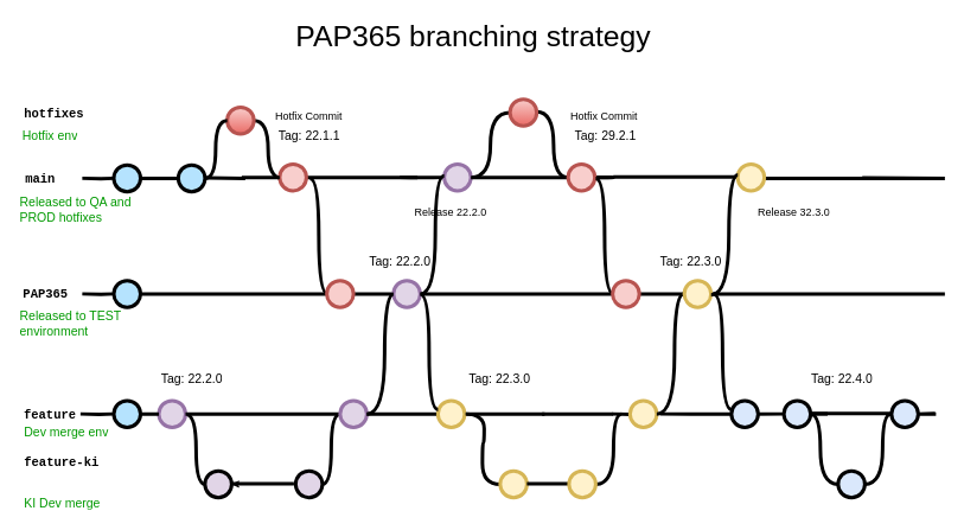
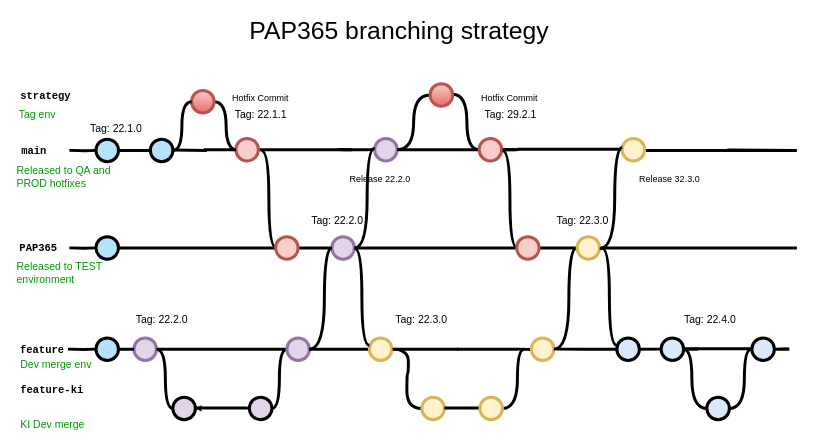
- <mxCell id="50" value="hotfixes" style="text;html=1;strokeColor=none;fillColor=none;align=left;verticalAlign=middle;whiteSpace=wrap;overflow=hidden;fontSize=14;fontStyle=1;fontFamily=Courier New;" parent="1" vertex="1"><mxGeometry x="25.25" y="117" width="73.62" height="20" as="geometry" /></mxCell>
+ <mxCell id="50" value="strategy" style="text;html=1;strokeColor=none;fillColor=none;align=left;verticalAlign=middle;whiteSpace=wrap;overflow=hidden;fontSize=14;fontStyle=1;fontFamily=Courier New;" parent="1" vertex="1"><mxGeometry x="25.25" y="117" width="73.62" height="20" as="geometry" /></mxCell>
- <mxCell id="97" value="Hotfix env" style="text;html=1;strokeColor=none;fillColor=none;align=left;verticalAlign=middle;whiteSpace=wrap;overflow=hidden;fontSize=14;fontStyle=0;fontColor=#009900;" parent="1" vertex="1"><mxGeometry x="23" y="141" width="72" height="20" as="geometry" /></mxCell>
+ <mxCell id="97" value="Tag env" style="text;html=1;strokeColor=none;fillColor=none;align=left;verticalAlign=middle;whiteSpace=wrap;overflow=hidden;fontSize=14;fontStyle=0;fontColor=#009900;" parent="1" vertex="1"><mxGeometry x="23" y="141" width="72" height="20" as="geometry" /></mxCell>
+ <mxCell id="25" value="Tag: 22.1.0" style="text;html=1;strokeColor=none;fillColor=none;align=center;verticalAlign=middle;whiteSpace=wrap;overflow=hidden;fontSize=14;" parent="1" vertex="1"><mxGeometry x="109" y="160" width="91" height="20" as="geometry" /></mxCell>
